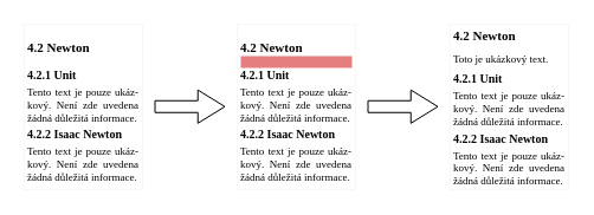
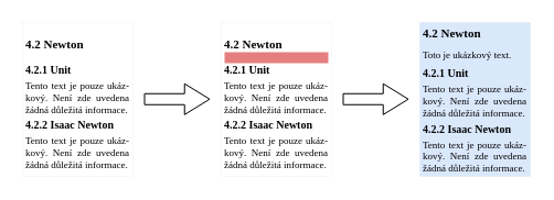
- <mxCell id="5" value="&lt;div style=&quot;line-height: 20%;&quot;&gt;&lt;h1 style=&quot;text-align: left; border-color: var(--border-color); line-height: 0%;&quot;&gt;&lt;font style=&quot;font-size: 11px;&quot;&gt;4.2&lt;span style=&quot;&quot;&gt; &lt;/span&gt;Newton&lt;/font&gt;&lt;/h1&gt;&lt;/div&gt;&lt;div style=&quot;text-align: left; line-height: 180%;&quot;&gt;&lt;font style=&quot;font-size: 9px;&quot;&gt;Toto je ukázkový text.&lt;/font&gt;&lt;b style=&quot;font-size: 10px;&quot;&gt;&lt;br&gt;&lt;/b&gt;&lt;/div&gt;&lt;div style=&quot;text-align: left; font-size: 10px; line-height: 180%;&quot;&gt;&lt;b&gt;4.2.1 Unit&lt;/b&gt;&lt;/div&gt;&lt;div style=&quot;text-align: justify; line-height: 120%;&quot;&gt;Tento text je pouze ukáz- kový. Není zde uvedena žádná důležitá informace.&lt;/div&gt;&lt;div style=&quot;text-align: left; line-height: 200%;&quot;&gt;&lt;span style=&quot;background-color: initial; font-size: 10px;&quot;&gt;&lt;b&gt;4.2.2 Isaac Newton&lt;/b&gt;&lt;/span&gt;&lt;/div&gt;&lt;div style=&quot;text-align: justify;&quot;&gt;&lt;span style=&quot;background-color: initial;&quot;&gt;Tento text je pouze ukáz- kový. Není zde uvedena žádná důležitá informace.&lt;/span&gt;&lt;/div&gt;" style="rounded=0;whiteSpace=wrap;html=1;strokeWidth=0.1;strokeColor=#B3B3B3;fontSize=9;fontFamily=Times New Roman;spacingLeft=2;spacingRight=2;spacingBottom=8;spacingTop=2;" vertex="1" parent="1"><mxGeometry x="380" y="20" width="100" height="140" as="geometry" /></mxCell>
+ <mxCell id="5" value="&lt;div style=&quot;line-height: 20%;&quot;&gt;&lt;h1 style=&quot;text-align: left; border-color: var(--border-color); line-height: 0%;&quot;&gt;&lt;font style=&quot;font-size: 11px;&quot;&gt;4.2&lt;span style=&quot;&quot;&gt; &lt;/span&gt;Newton&lt;/font&gt;&lt;/h1&gt;&lt;/div&gt;&lt;div style=&quot;text-align: left; line-height: 180%;&quot;&gt;&lt;font style=&quot;font-size: 9px;&quot;&gt;Toto je ukázkový text.&lt;/font&gt;&lt;b style=&quot;font-size: 10px;&quot;&gt;&lt;br&gt;&lt;/b&gt;&lt;/div&gt;&lt;div style=&quot;text-align: left; font-size: 10px; line-height: 180%;&quot;&gt;&lt;b&gt;4.2.1 Unit&lt;/b&gt;&lt;/div&gt;&lt;div style=&quot;text-align: justify; line-height: 120%;&quot;&gt;Tento text je pouze ukáz- kový. Není zde uvedena žádná důležitá informace.&lt;/div&gt;&lt;div style=&quot;text-align: left; line-height: 200%;&quot;&gt;&lt;span style=&quot;background-color: initial; font-size: 10px;&quot;&gt;&lt;b&gt;4.2.2 Isaac Newton&lt;/b&gt;&lt;/span&gt;&lt;/div&gt;&lt;div style=&quot;text-align: justify;&quot;&gt;&lt;span style=&quot;background-color: initial;&quot;&gt;Tento text je pouze ukáz- kový. Není zde uvedena žádná důležitá informace.&lt;/span&gt;&lt;/div&gt;" style="rounded=0;whiteSpace=wrap;html=1;strokeWidth=0.1;strokeColor=#B3B3B3;fontSize=9;fontFamily=Times New Roman;spacingLeft=2;spacingRight=2;spacingBottom=8;spacingTop=2;fillColor=#dae8fc;" vertex="1" parent="1"><mxGeometry x="380" y="20" width="100" height="140" as="geometry" /></mxCell>
